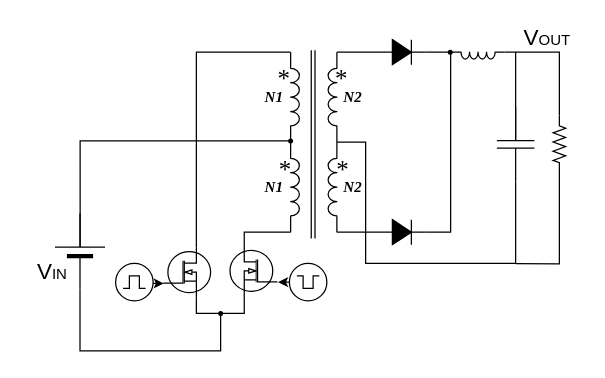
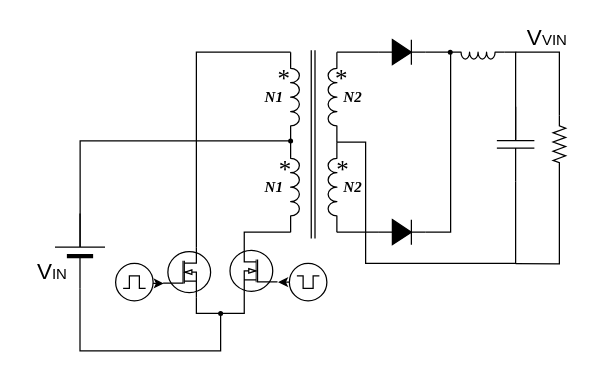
- <mxCell id="42" value="&lt;font style=&quot;font-size: 18px&quot;&gt;V&lt;/font&gt;&lt;font style=&quot;font-size: 12px&quot;&gt;OUT&lt;/font&gt;" style="text;html=1;align=center;verticalAlign=middle;resizable=0;points=[];autosize=1;" vertex="1" parent="1"><mxGeometry x="412" y="20" width="50" height="20" as="geometry" /></mxCell>
+ <mxCell id="42" value="&lt;font style=&quot;font-size: 18px&quot;&gt;V&lt;/font&gt;&lt;font style=&quot;font-size: 12px&quot;&gt;VIN&lt;/font&gt;" style="text;html=1;align=center;verticalAlign=middle;resizable=0;points=[];autosize=1;" vertex="1" parent="1"><mxGeometry x="412" y="20" width="50" height="20" as="geometry" /></mxCell>
